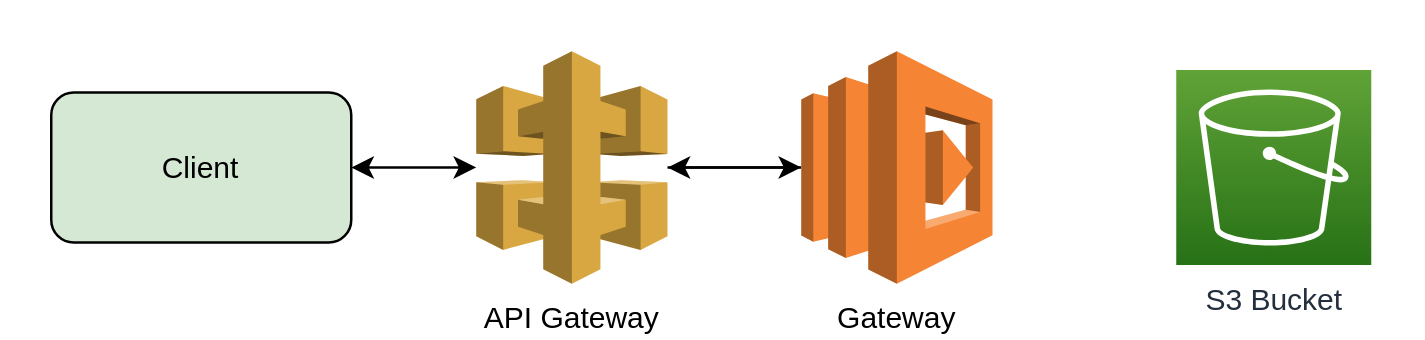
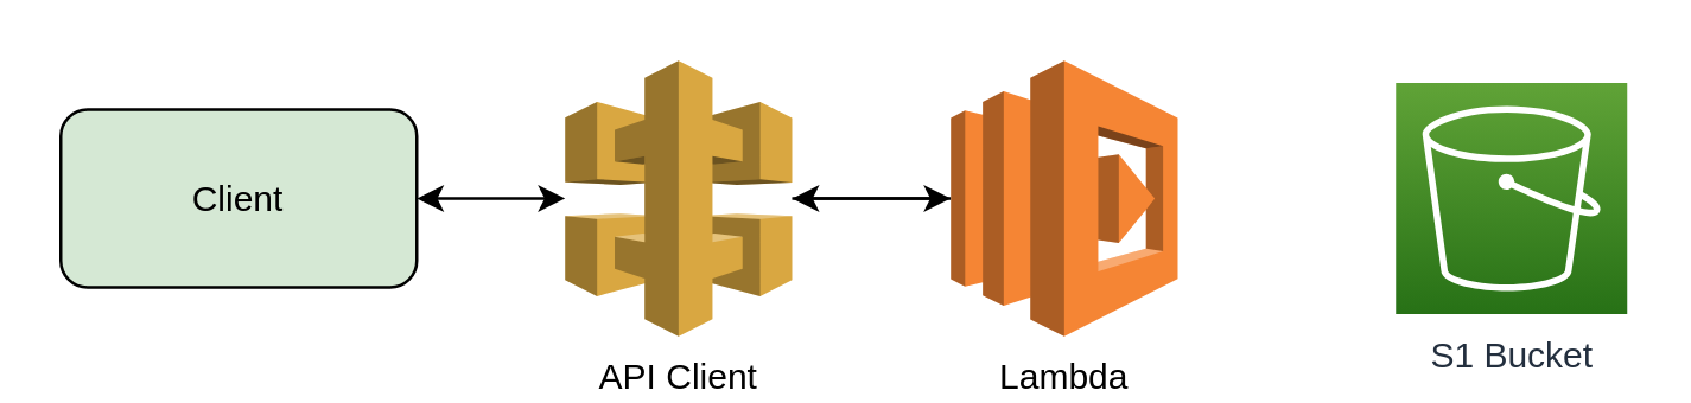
- <mxCell id="8" value="S3 Bucket" style="points=[[0,0,0],[0.25,0,0],[0.5,0,0],[0.75,0,0],[1,0,0],[0,1,0],[0.25,1,0],[0.5,1,0],[0.75,1,0],[1,1,0],[0,0.25,0],[0,0.5,0],[0,0.75,0],[1,0.25,0],[1,0.5,0],[1,0.75,0]];outlineConnect=0;fontColor=#232F3E;gradientColor=#60A337;gradientDirection=north;fillColor=#277116;strokeColor=#ffffff;dashed=0;verticalLabelPosition=bottom;verticalAlign=top;align=center;html=1;fontSize=12;fontStyle=0;aspect=fixed;shape=mxgraph.aws4.resourceIcon;resIcon=mxgraph.aws4.s3;" vertex="1" parent="1"><mxGeometry x="470" y="27.5" width="78" height="78" as="geometry" /></mxCell>
+ <mxCell id="8" value="S1 Bucket" style="points=[[0,0,0],[0.25,0,0],[0.5,0,0],[0.75,0,0],[1,0,0],[0,1,0],[0.25,1,0],[0.5,1,0],[0.75,1,0],[1,1,0],[0,0.25,0],[0,0.5,0],[0,0.75,0],[1,0.25,0],[1,0.5,0],[1,0.75,0]];outlineConnect=0;fontColor=#232F3E;gradientColor=#60A337;gradientDirection=north;fillColor=#277116;strokeColor=#ffffff;dashed=0;verticalLabelPosition=bottom;verticalAlign=top;align=center;html=1;fontSize=12;fontStyle=0;aspect=fixed;shape=mxgraph.aws4.resourceIcon;resIcon=mxgraph.aws4.s3;" vertex="1" parent="1"><mxGeometry x="470" y="27.5" width="78" height="78" as="geometry" /></mxCell>
- <mxCell id="6" value="API Gateway" style="outlineConnect=0;dashed=0;verticalLabelPosition=bottom;verticalAlign=top;align=center;html=1;shape=mxgraph.aws3.api_gateway;fillColor=#D9A741;gradientColor=none;" vertex="1" parent="1"><mxGeometry x="190" y="20" width="76.5" height="93" as="geometry" /></mxCell>
+ <mxCell id="6" value="API Client" style="outlineConnect=0;dashed=0;verticalLabelPosition=bottom;verticalAlign=top;align=center;html=1;shape=mxgraph.aws3.api_gateway;fillColor=#D9A741;gradientColor=none;" vertex="1" parent="1"><mxGeometry x="190" y="20" width="76.5" height="93" as="geometry" /></mxCell>
- <mxCell id="3" value="Gateway" style="outlineConnect=0;dashed=0;verticalLabelPosition=bottom;verticalAlign=top;align=center;html=1;shape=mxgraph.aws3.lambda;fillColor=#F58534;gradientColor=none;labelPosition=center;" vertex="1" parent="1"><mxGeometry x="320" y="20" width="76.5" height="93" as="geometry" /></mxCell>
+ <mxCell id="3" value="Lambda" style="outlineConnect=0;dashed=0;verticalLabelPosition=bottom;verticalAlign=top;align=center;html=1;shape=mxgraph.aws3.lambda;fillColor=#F58534;gradientColor=none;labelPosition=center;" vertex="1" parent="1"><mxGeometry x="320" y="20" width="76.5" height="93" as="geometry" /></mxCell>
